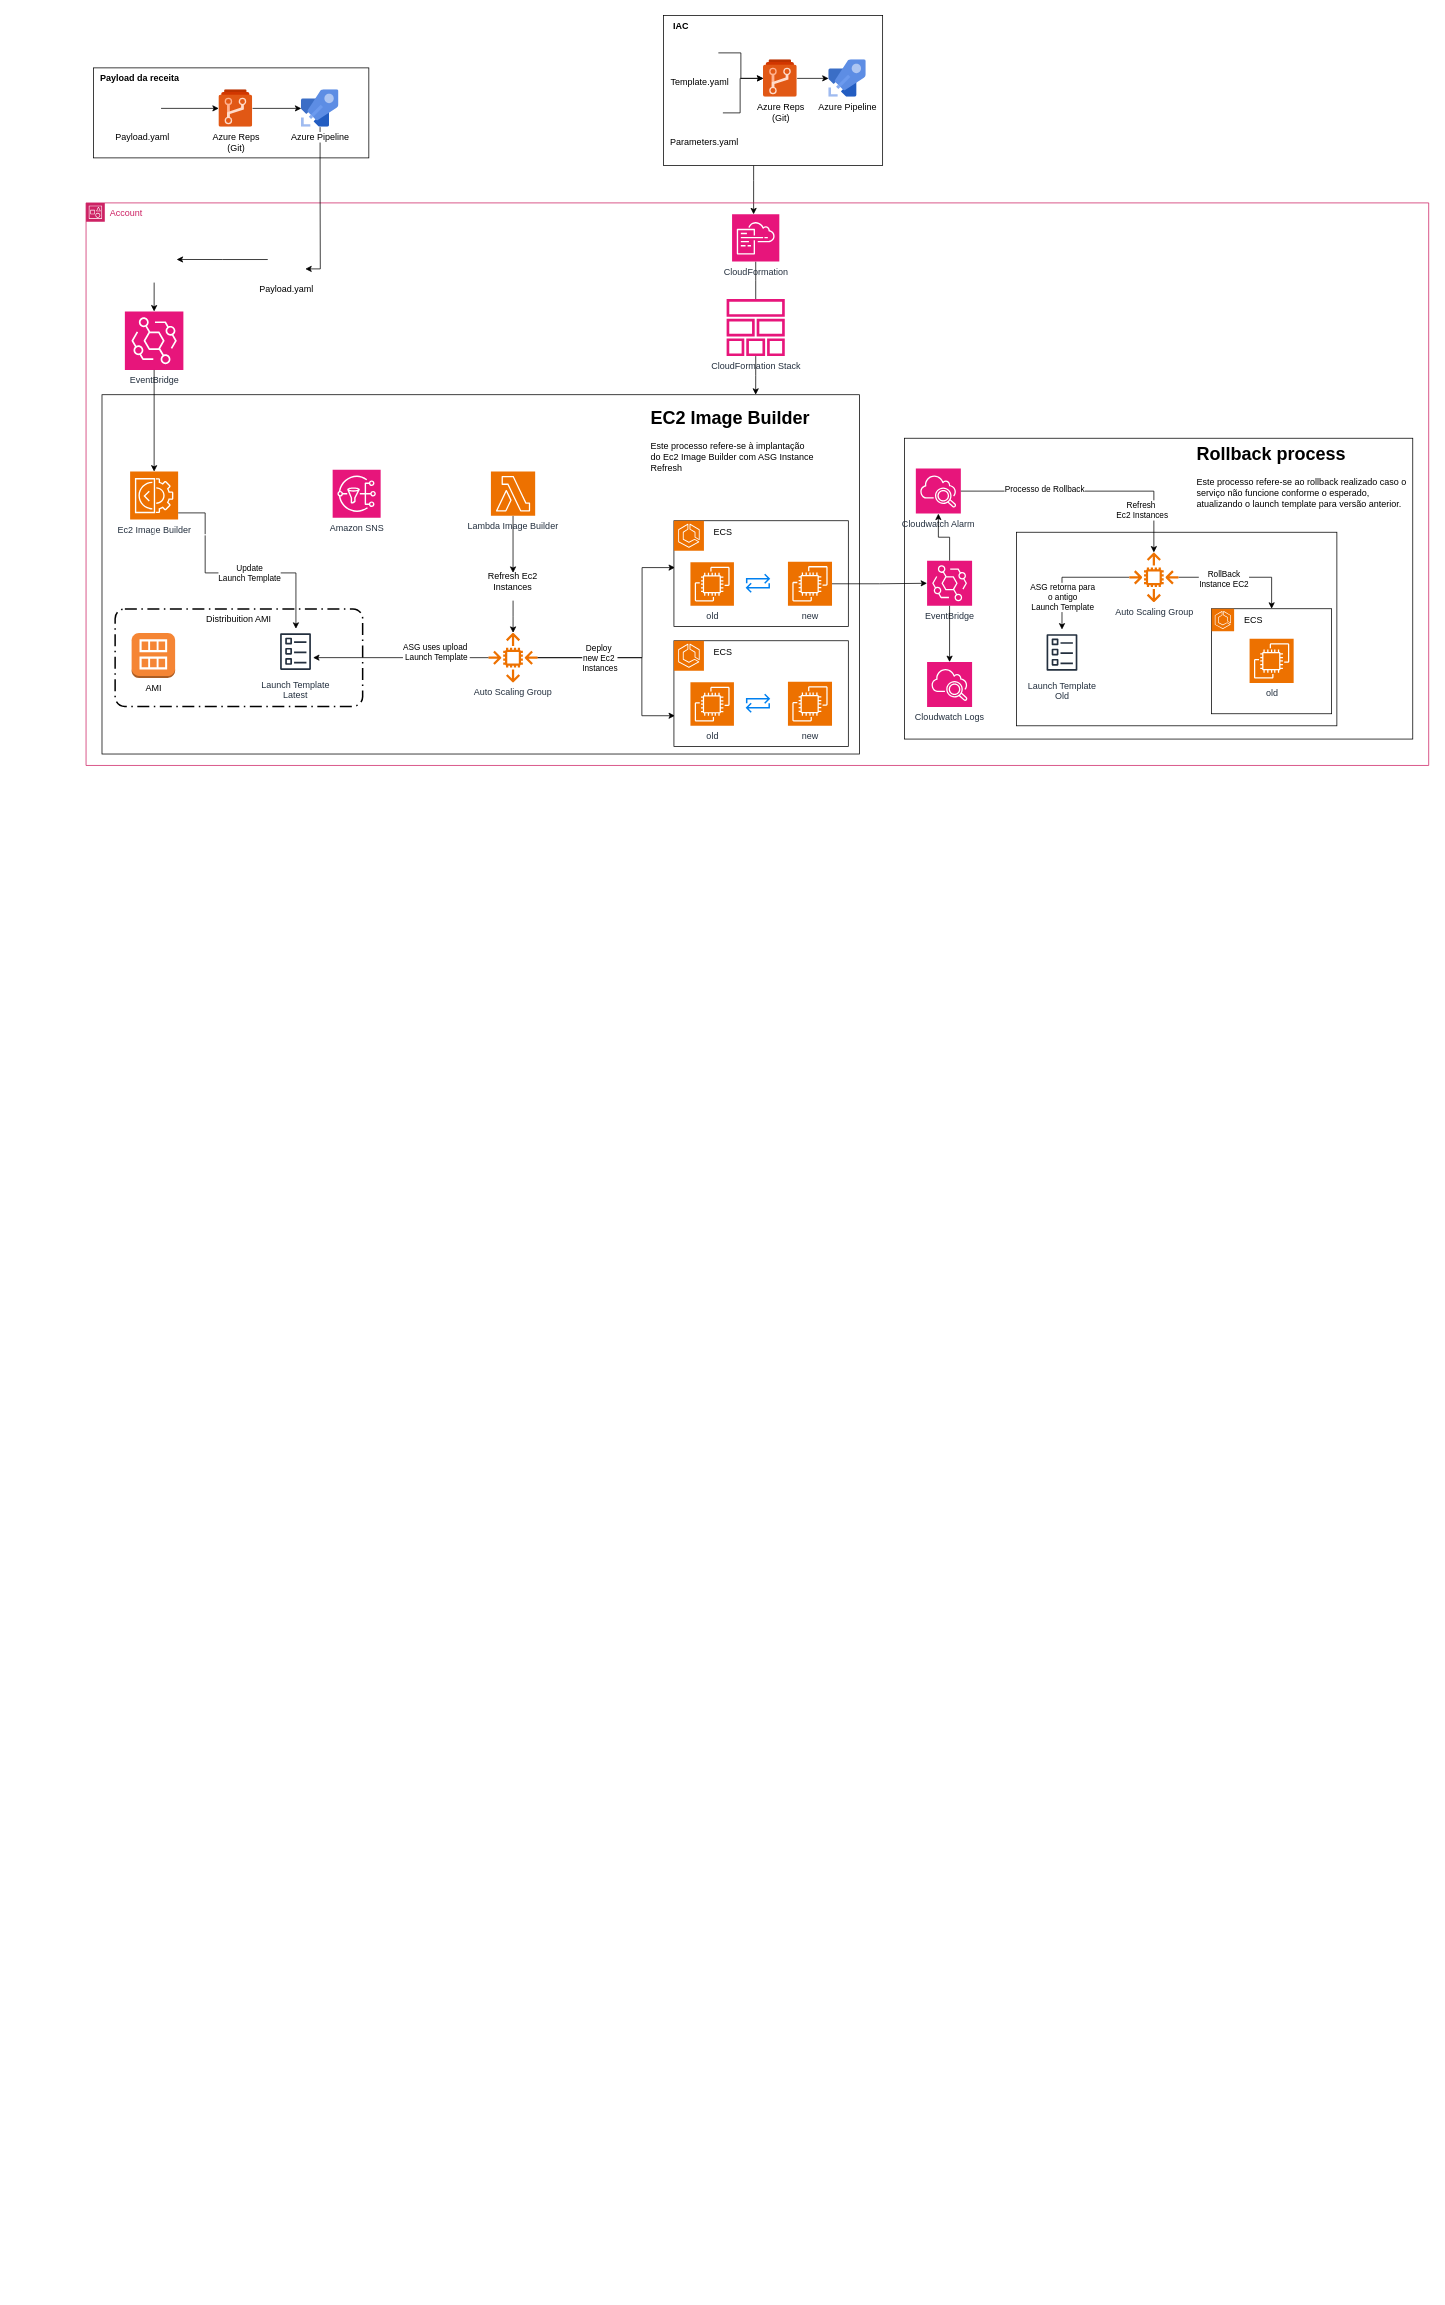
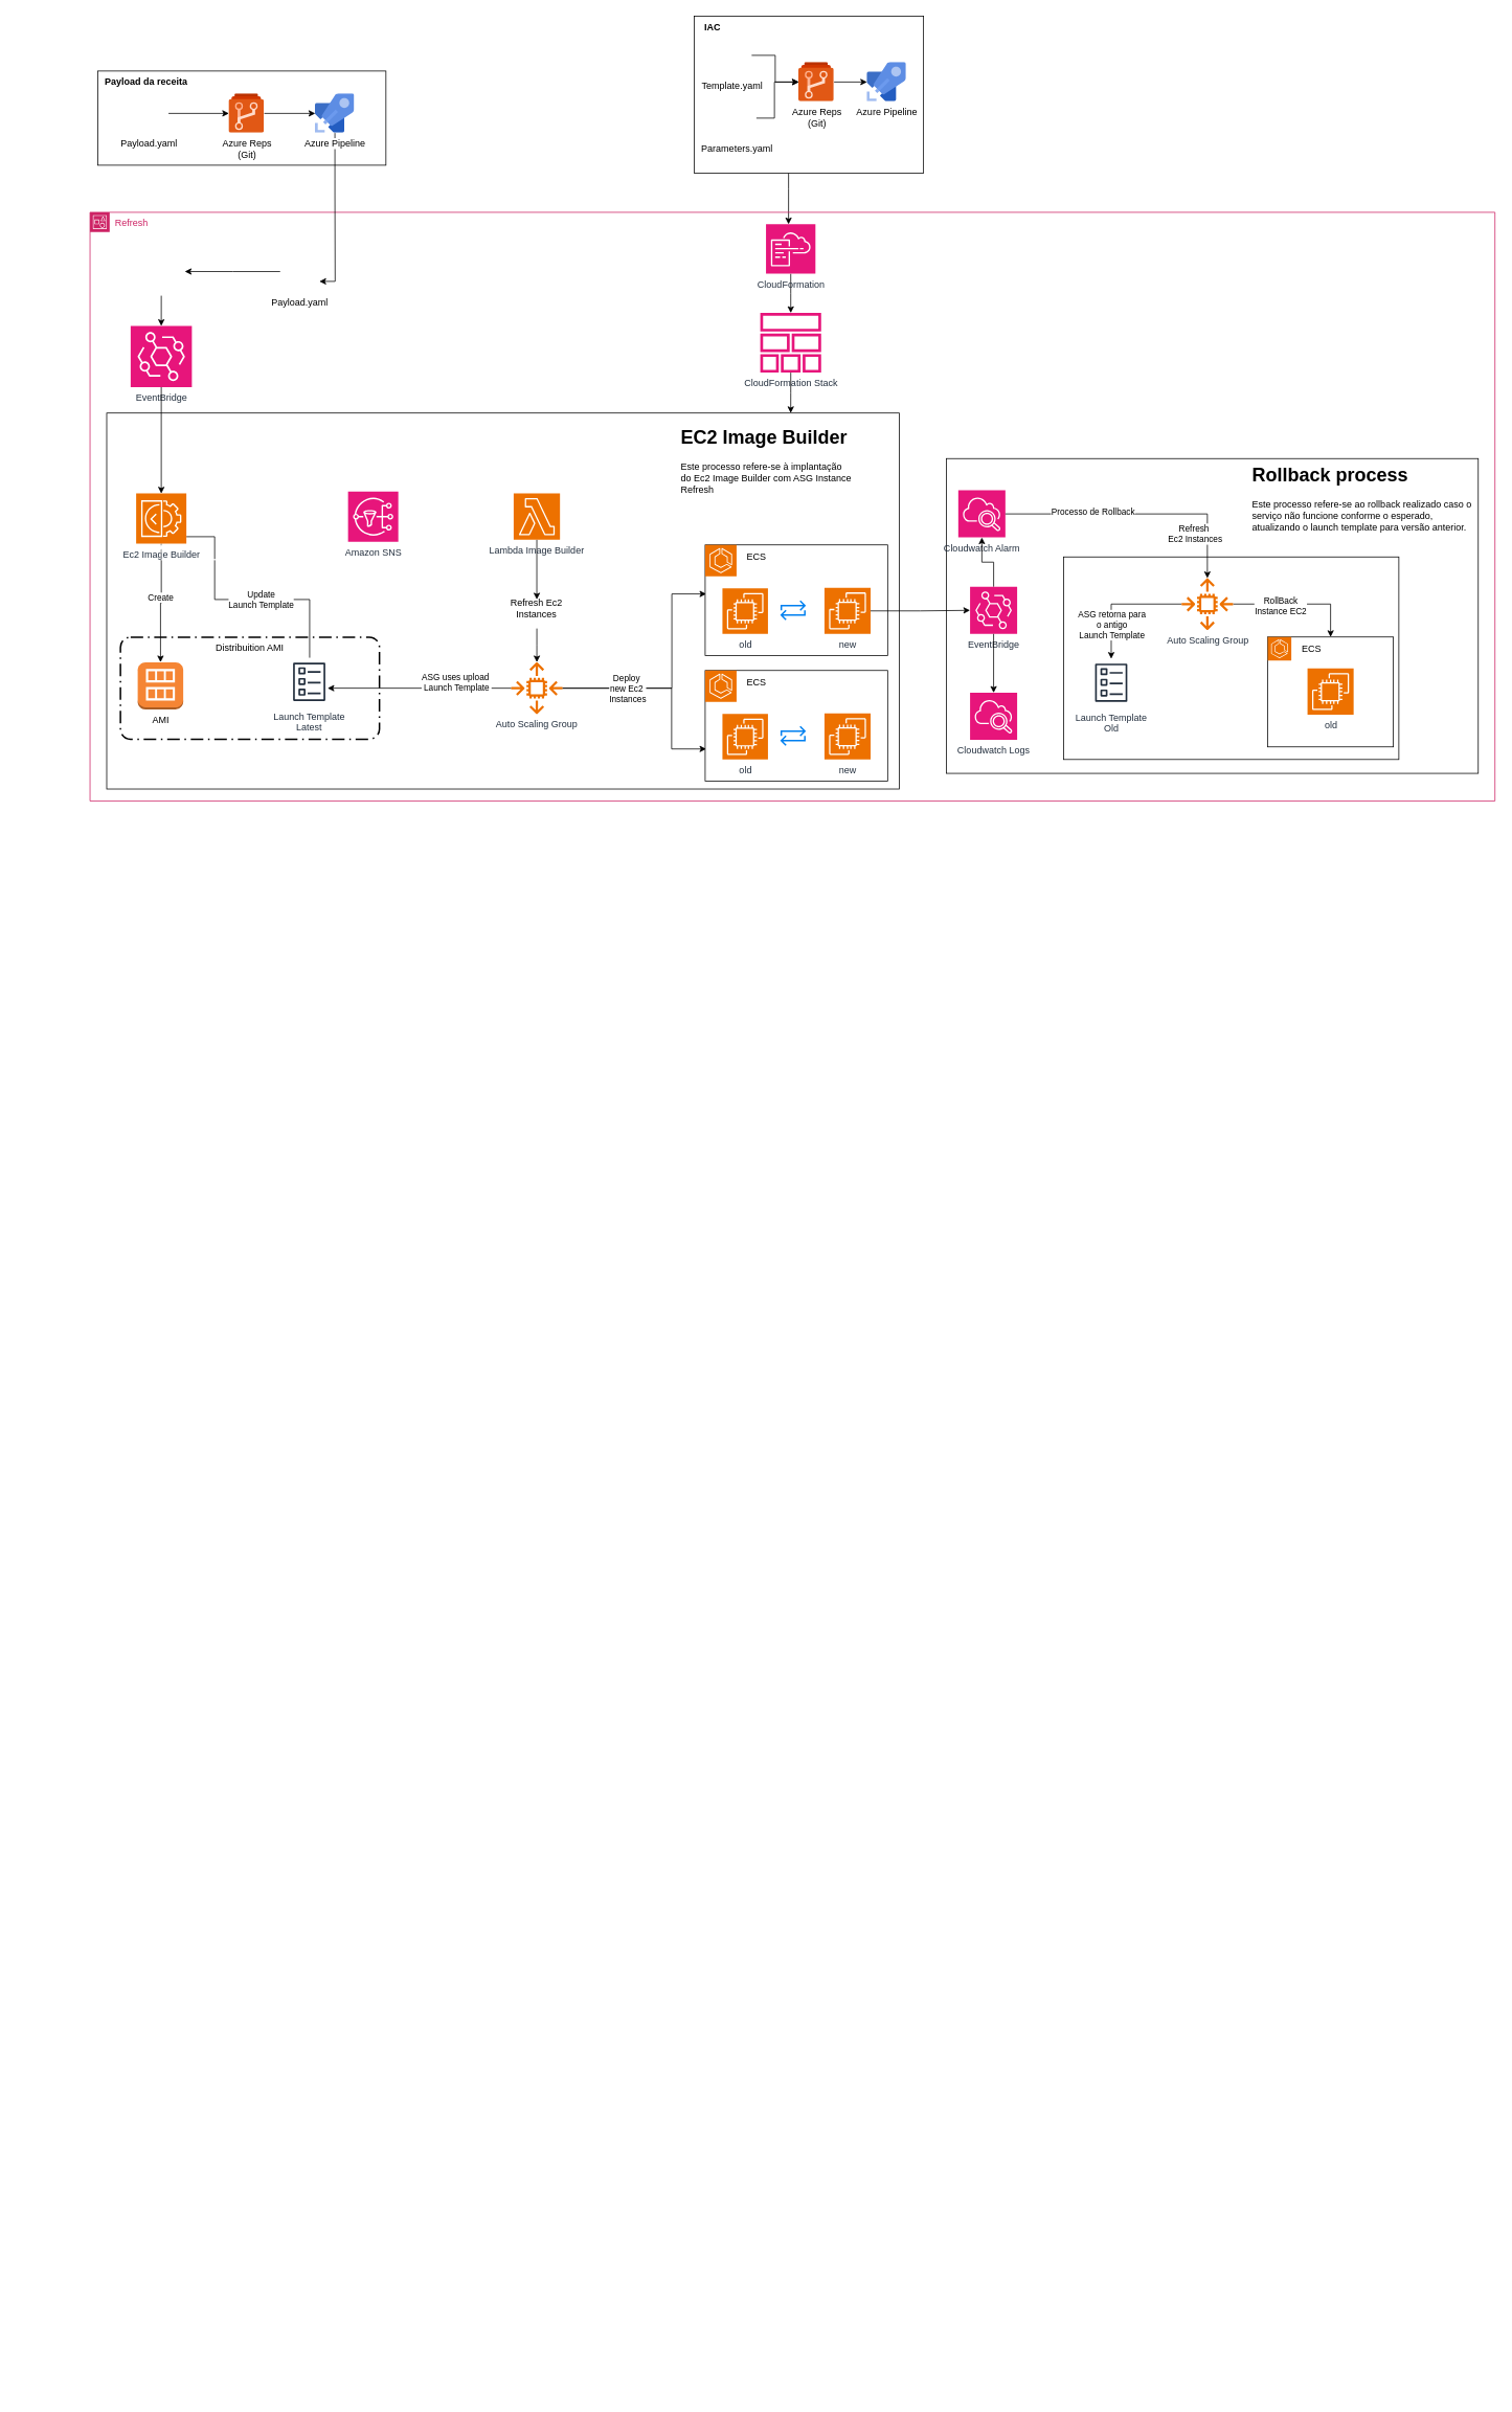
- <mxCell id="14" value="&lt;div&gt;Account&lt;/div&gt;" style="points=[[0,0],[0.25,0],[0.5,0],[0.75,0],[1,0],[1,0.25],[1,0.5],[1,0.75],[1,1],[0.75,1],[0.5,1],[0.25,1],[0,1],[0,0.75],[0,0.5],[0,0.25]];outlineConnect=0;gradientColor=none;html=1;whiteSpace=wrap;fontSize=12;fontStyle=0;container=1;pointerEvents=0;collapsible=0;recursiveResize=0;shape=mxgraph.aws4.group;grIcon=mxgraph.aws4.group_account;strokeColor=#CD2264;fillColor=none;verticalAlign=top;align=left;spacingLeft=30;fontColor=#CD2264;dashed=0;" vertex="1" parent="1"><mxGeometry x="114" y="270" width="1790" height="750" as="geometry" /></mxCell>
+ <mxCell id="14" value="&lt;div&gt;Refresh&lt;/div&gt;" style="points=[[0,0],[0.25,0],[0.5,0],[0.75,0],[1,0],[1,0.25],[1,0.5],[1,0.75],[1,1],[0.75,1],[0.5,1],[0.25,1],[0,1],[0,0.75],[0,0.5],[0,0.25]];outlineConnect=0;gradientColor=none;html=1;whiteSpace=wrap;fontSize=12;fontStyle=0;container=1;pointerEvents=0;collapsible=0;recursiveResize=0;shape=mxgraph.aws4.group;grIcon=mxgraph.aws4.group_account;strokeColor=#CD2264;fillColor=none;verticalAlign=top;align=left;spacingLeft=30;fontColor=#CD2264;dashed=0;" vertex="1" parent="1"><mxGeometry x="114" y="270" width="1790" height="750" as="geometry" /></mxCell>
- <mxCell id="39" style="edgeStyle=orthogonalEdgeStyle;rounded=0;orthogonalLoop=1;jettySize=auto;html=1;endArrow=none;" edge="1" parent="14" source="40" target="42"><mxGeometry relative="1" as="geometry" /></mxCell>
+ <mxCell id="39" style="edgeStyle=orthogonalEdgeStyle;rounded=0;orthogonalLoop=1;jettySize=auto;html=1;" edge="1" parent="14" source="40" target="42"><mxGeometry relative="1" as="geometry" /></mxCell>
+ <mxCell id="18" style="edgeStyle=orthogonalEdgeStyle;rounded=0;orthogonalLoop=1;jettySize=auto;html=1;" edge="1" parent="14" source="22" target="31"><mxGeometry relative="1" as="geometry" /></mxCell>
+ <mxCell id="19" value="&lt;div&gt;Create&lt;/div&gt;" style="edgeLabel;html=1;align=center;verticalAlign=middle;resizable=0;points=[];" connectable="0" vertex="1" parent="18"><mxGeometry x="-0.108" y="-1" relative="1" as="geometry"><mxPoint as="offset" /></mxGeometry></mxCell>
- <mxCell id="20" style="edgeStyle=orthogonalEdgeStyle;rounded=0;orthogonalLoop=1;jettySize=auto;html=1;" edge="1" parent="14" source="22" target="34"><mxGeometry relative="1" as="geometry"><Array as="points"><mxPoint x="158.75" y="413.25" /><mxPoint x="158.75" y="493.25" /><mxPoint x="279.75" y="493.25" /></Array></mxGeometry></mxCell>
+ <mxCell id="20" style="edgeStyle=orthogonalEdgeStyle;rounded=0;orthogonalLoop=1;jettySize=auto;html=1;endArrow=none;" edge="1" parent="14" source="22" target="34"><mxGeometry relative="1" as="geometry"><Array as="points"><mxPoint x="158.75" y="413.25" /><mxPoint x="158.75" y="493.25" /><mxPoint x="279.75" y="493.25" /></Array></mxGeometry></mxCell>
